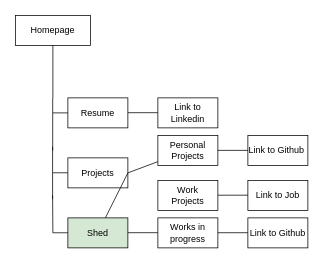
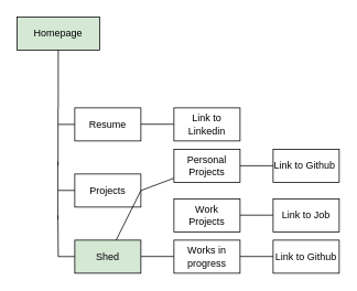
- <mxCell id="2" value="Homepage" style="rounded=0;whiteSpace=wrap;html=1;" vertex="1" parent="1"><mxGeometry x="20" y="20" width="100" height="40" as="geometry" /></mxCell>
+ <mxCell id="2" value="Homepage" style="rounded=0;whiteSpace=wrap;html=1;fillColor=#d5e8d4;" vertex="1" parent="1"><mxGeometry x="20" y="20" width="100" height="40" as="geometry" /></mxCell>
